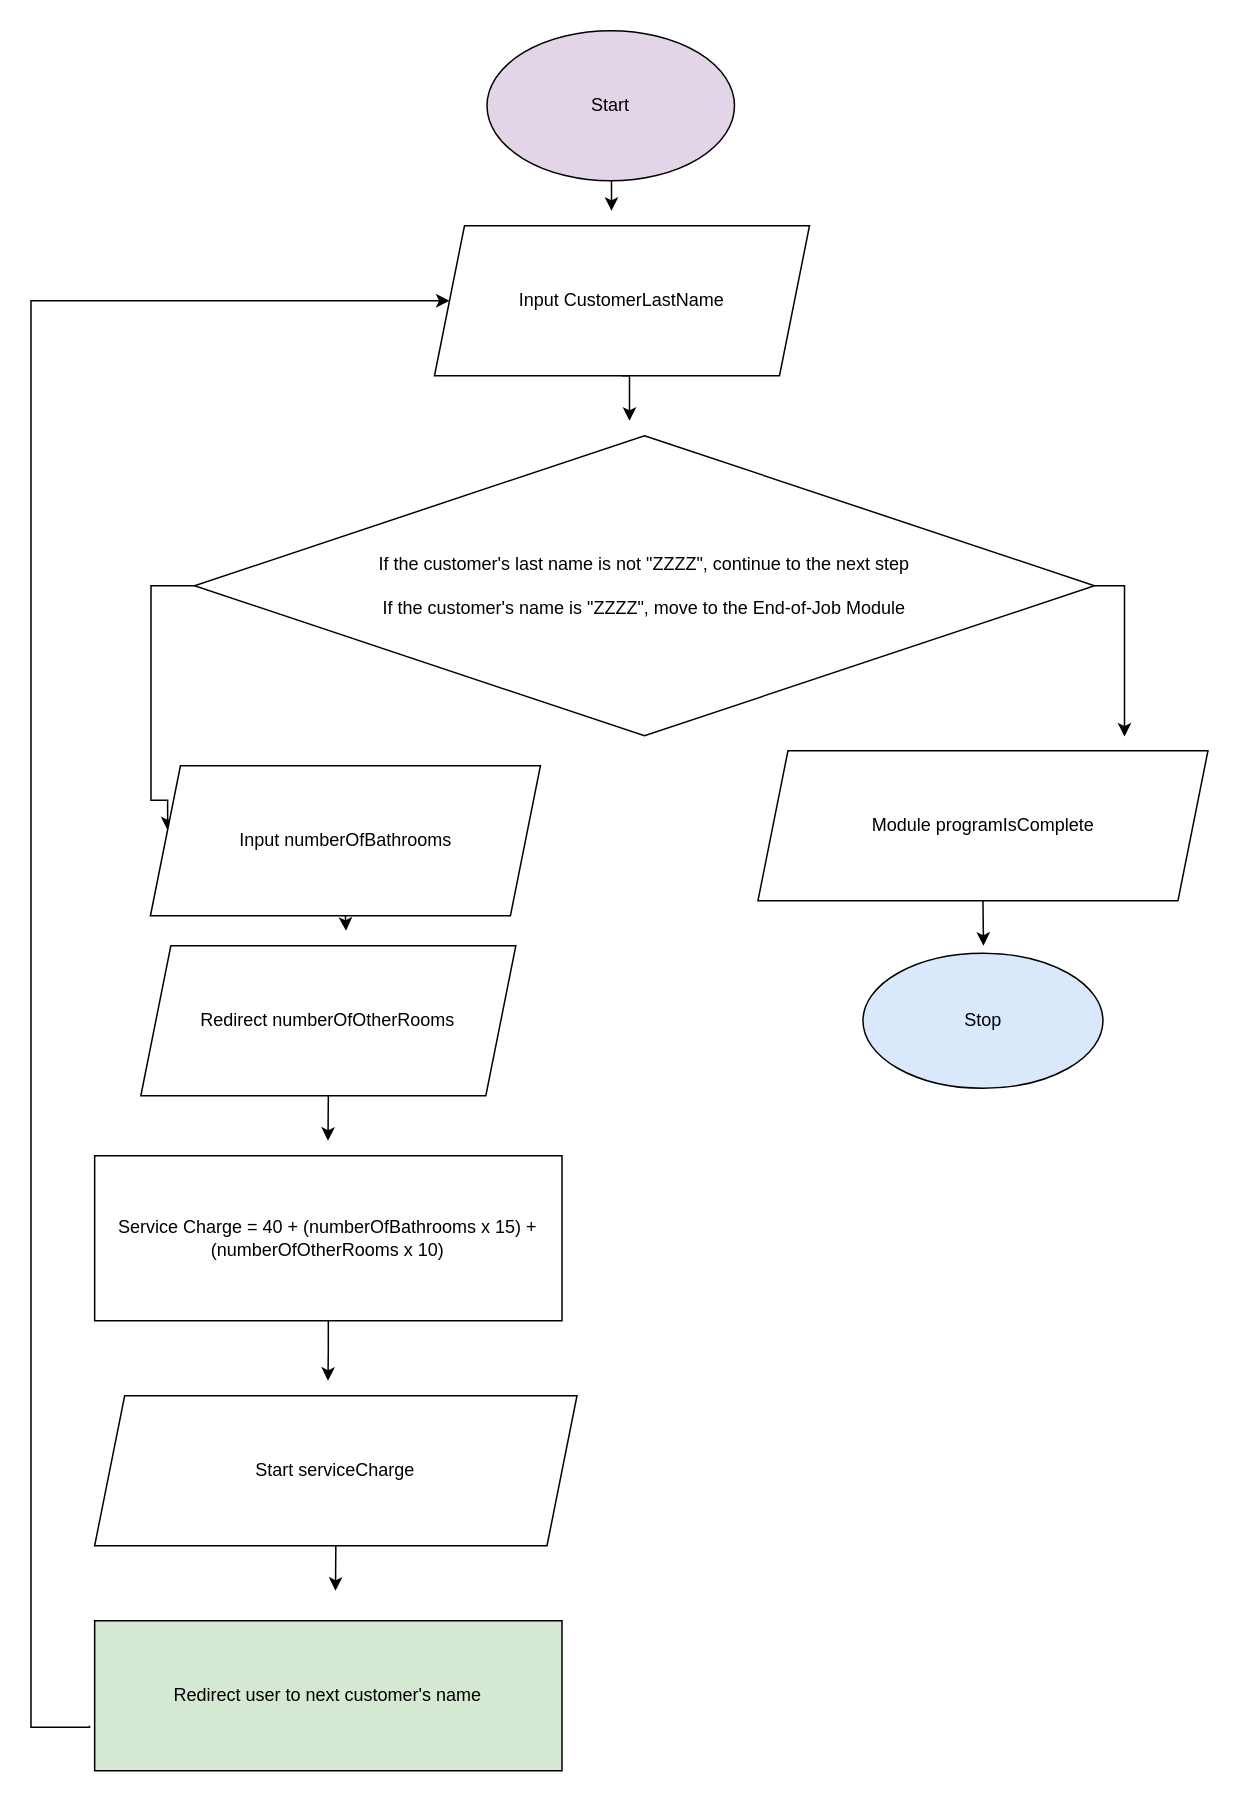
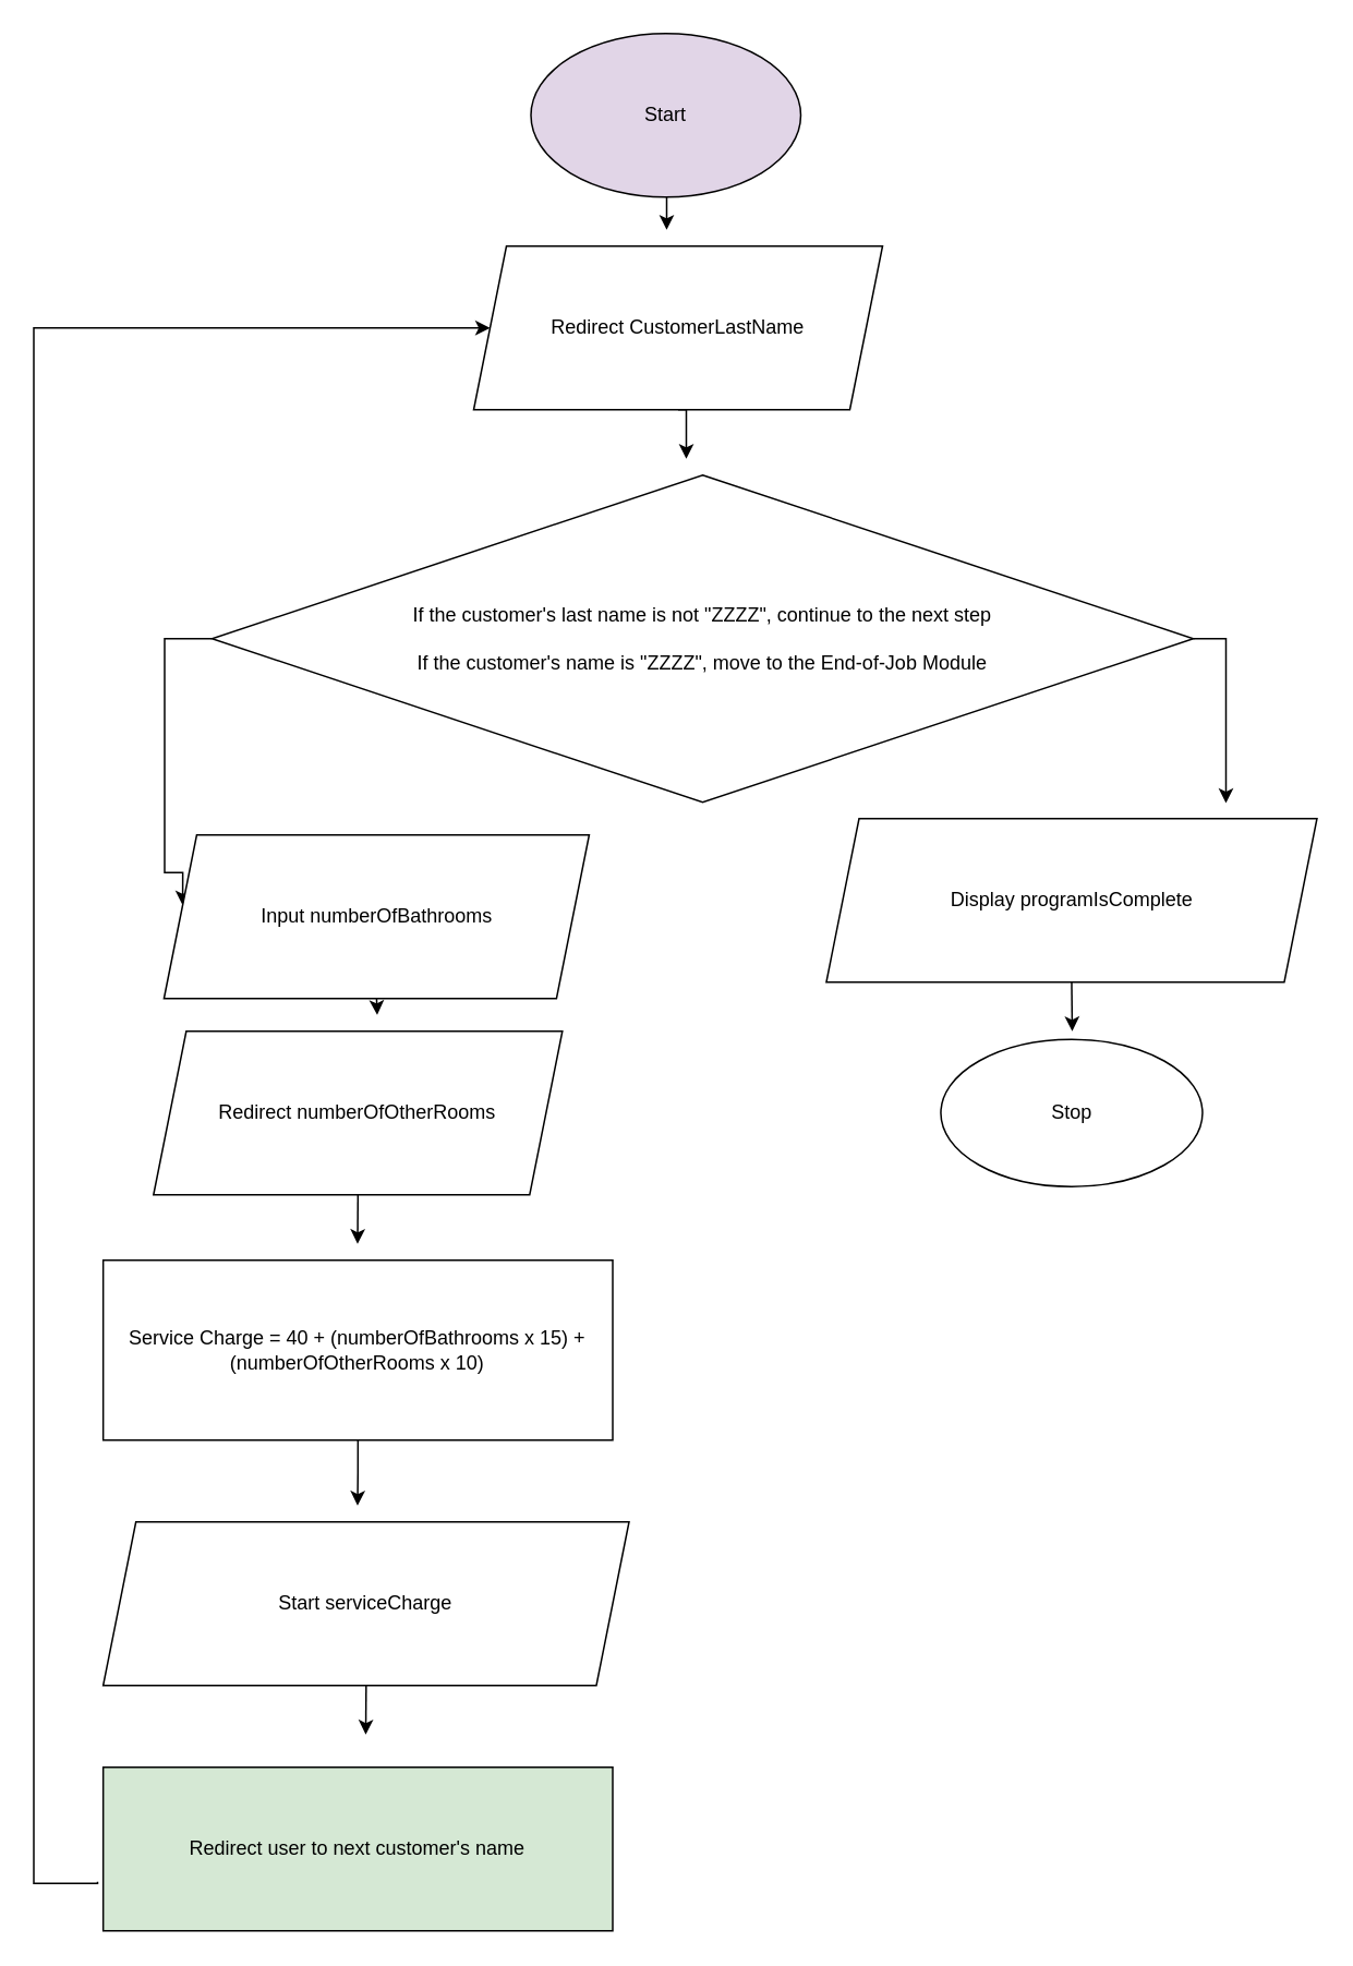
- <mxCell id="4" value="Input CustomerLastName" style="shape=parallelogram;perimeter=parallelogramPerimeter;whiteSpace=wrap;html=1;fixedSize=1;" parent="1" vertex="1"><mxGeometry x="289" y="150" width="250" height="100" as="geometry" /></mxCell>
+ <mxCell id="4" value="Redirect CustomerLastName" style="shape=parallelogram;perimeter=parallelogramPerimeter;whiteSpace=wrap;html=1;fixedSize=1;" parent="1" vertex="1"><mxGeometry x="289" y="150" width="250" height="100" as="geometry" /></mxCell>
- <mxCell id="15" value="Module programIsComplete" style="shape=parallelogram;perimeter=parallelogramPerimeter;whiteSpace=wrap;html=1;fixedSize=1;" parent="1" vertex="1"><mxGeometry x="504.64" y="500" width="300" height="100" as="geometry" /></mxCell>
+ <mxCell id="15" value="Display programIsComplete" style="shape=parallelogram;perimeter=parallelogramPerimeter;whiteSpace=wrap;html=1;fixedSize=1;" parent="1" vertex="1"><mxGeometry x="504.64" y="500" width="300" height="100" as="geometry" /></mxCell>
- <mxCell id="21" value="Stop" style="ellipse;whiteSpace=wrap;html=1;fillColor=#dae8fc;" parent="1" vertex="1"><mxGeometry x="574.64" y="635" width="160" height="90" as="geometry" /></mxCell>
+ <mxCell id="21" value="Stop" style="ellipse;whiteSpace=wrap;html=1;" parent="1" vertex="1"><mxGeometry x="574.64" y="635" width="160" height="90" as="geometry" /></mxCell>
